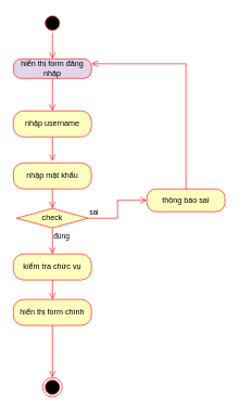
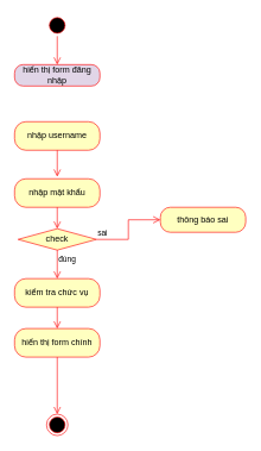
- <mxCell id="19" value="" style="edgeStyle=orthogonalEdgeStyle;html=1;verticalAlign=bottom;endArrow=open;endSize=8;strokeColor=#ff0000;rounded=0;exitX=0.5;exitY=0;exitDx=0;exitDy=0;entryX=1;entryY=0.25;entryDx=0;entryDy=0;" edge="1" source="18" parent="1" target="4"><mxGeometry relative="1" as="geometry"><mxPoint x="285" y="420" as="targetPoint" /></mxGeometry></mxCell>
- <mxCell id="5" value="" style="edgeStyle=orthogonalEdgeStyle;html=1;verticalAlign=bottom;endArrow=open;endSize=8;strokeColor=#ff0000;rounded=0;entryX=0.5;entryY=0;entryDx=0;entryDy=0;" parent="1" source="4" target="6" edge="1"><mxGeometry relative="1" as="geometry"><mxPoint x="80" y="170" as="targetPoint" /></mxGeometry></mxCell>
